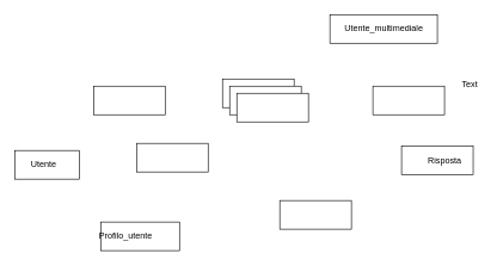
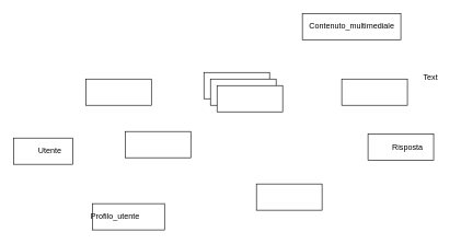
- <mxCell id="8" value="Utente_multimediale" style="text;html=1;align=center;verticalAlign=middle;resizable=0;points=[];autosize=1;strokeColor=none;fillColor=none;" vertex="1" parent="6"><mxGeometry y="5" width="150" height="30" as="geometry" /></mxCell>
+ <mxCell id="8" value="Contenuto_multimediale" style="text;html=1;align=center;verticalAlign=middle;resizable=0;points=[];autosize=1;strokeColor=none;fillColor=none;" vertex="1" parent="6"><mxGeometry y="5" width="150" height="30" as="geometry" /></mxCell>
- <mxCell id="19" value="Utente" style="text;html=1;align=center;verticalAlign=middle;resizable=0;points=[];autosize=1;strokeColor=none;fillColor=none;container=1;" vertex="1" parent="17"><mxGeometry x="10" y="4" width="60" height="30" as="geometry" /></mxCell>
+ <mxCell id="19" value="Utente" style="text;html=1;align=center;verticalAlign=middle;resizable=0;points=[];autosize=1;strokeColor=none;fillColor=none;container=1;" vertex="1" parent="17"><mxGeometry x="25" y="4" width="60" height="30" as="geometry" /></mxCell>
